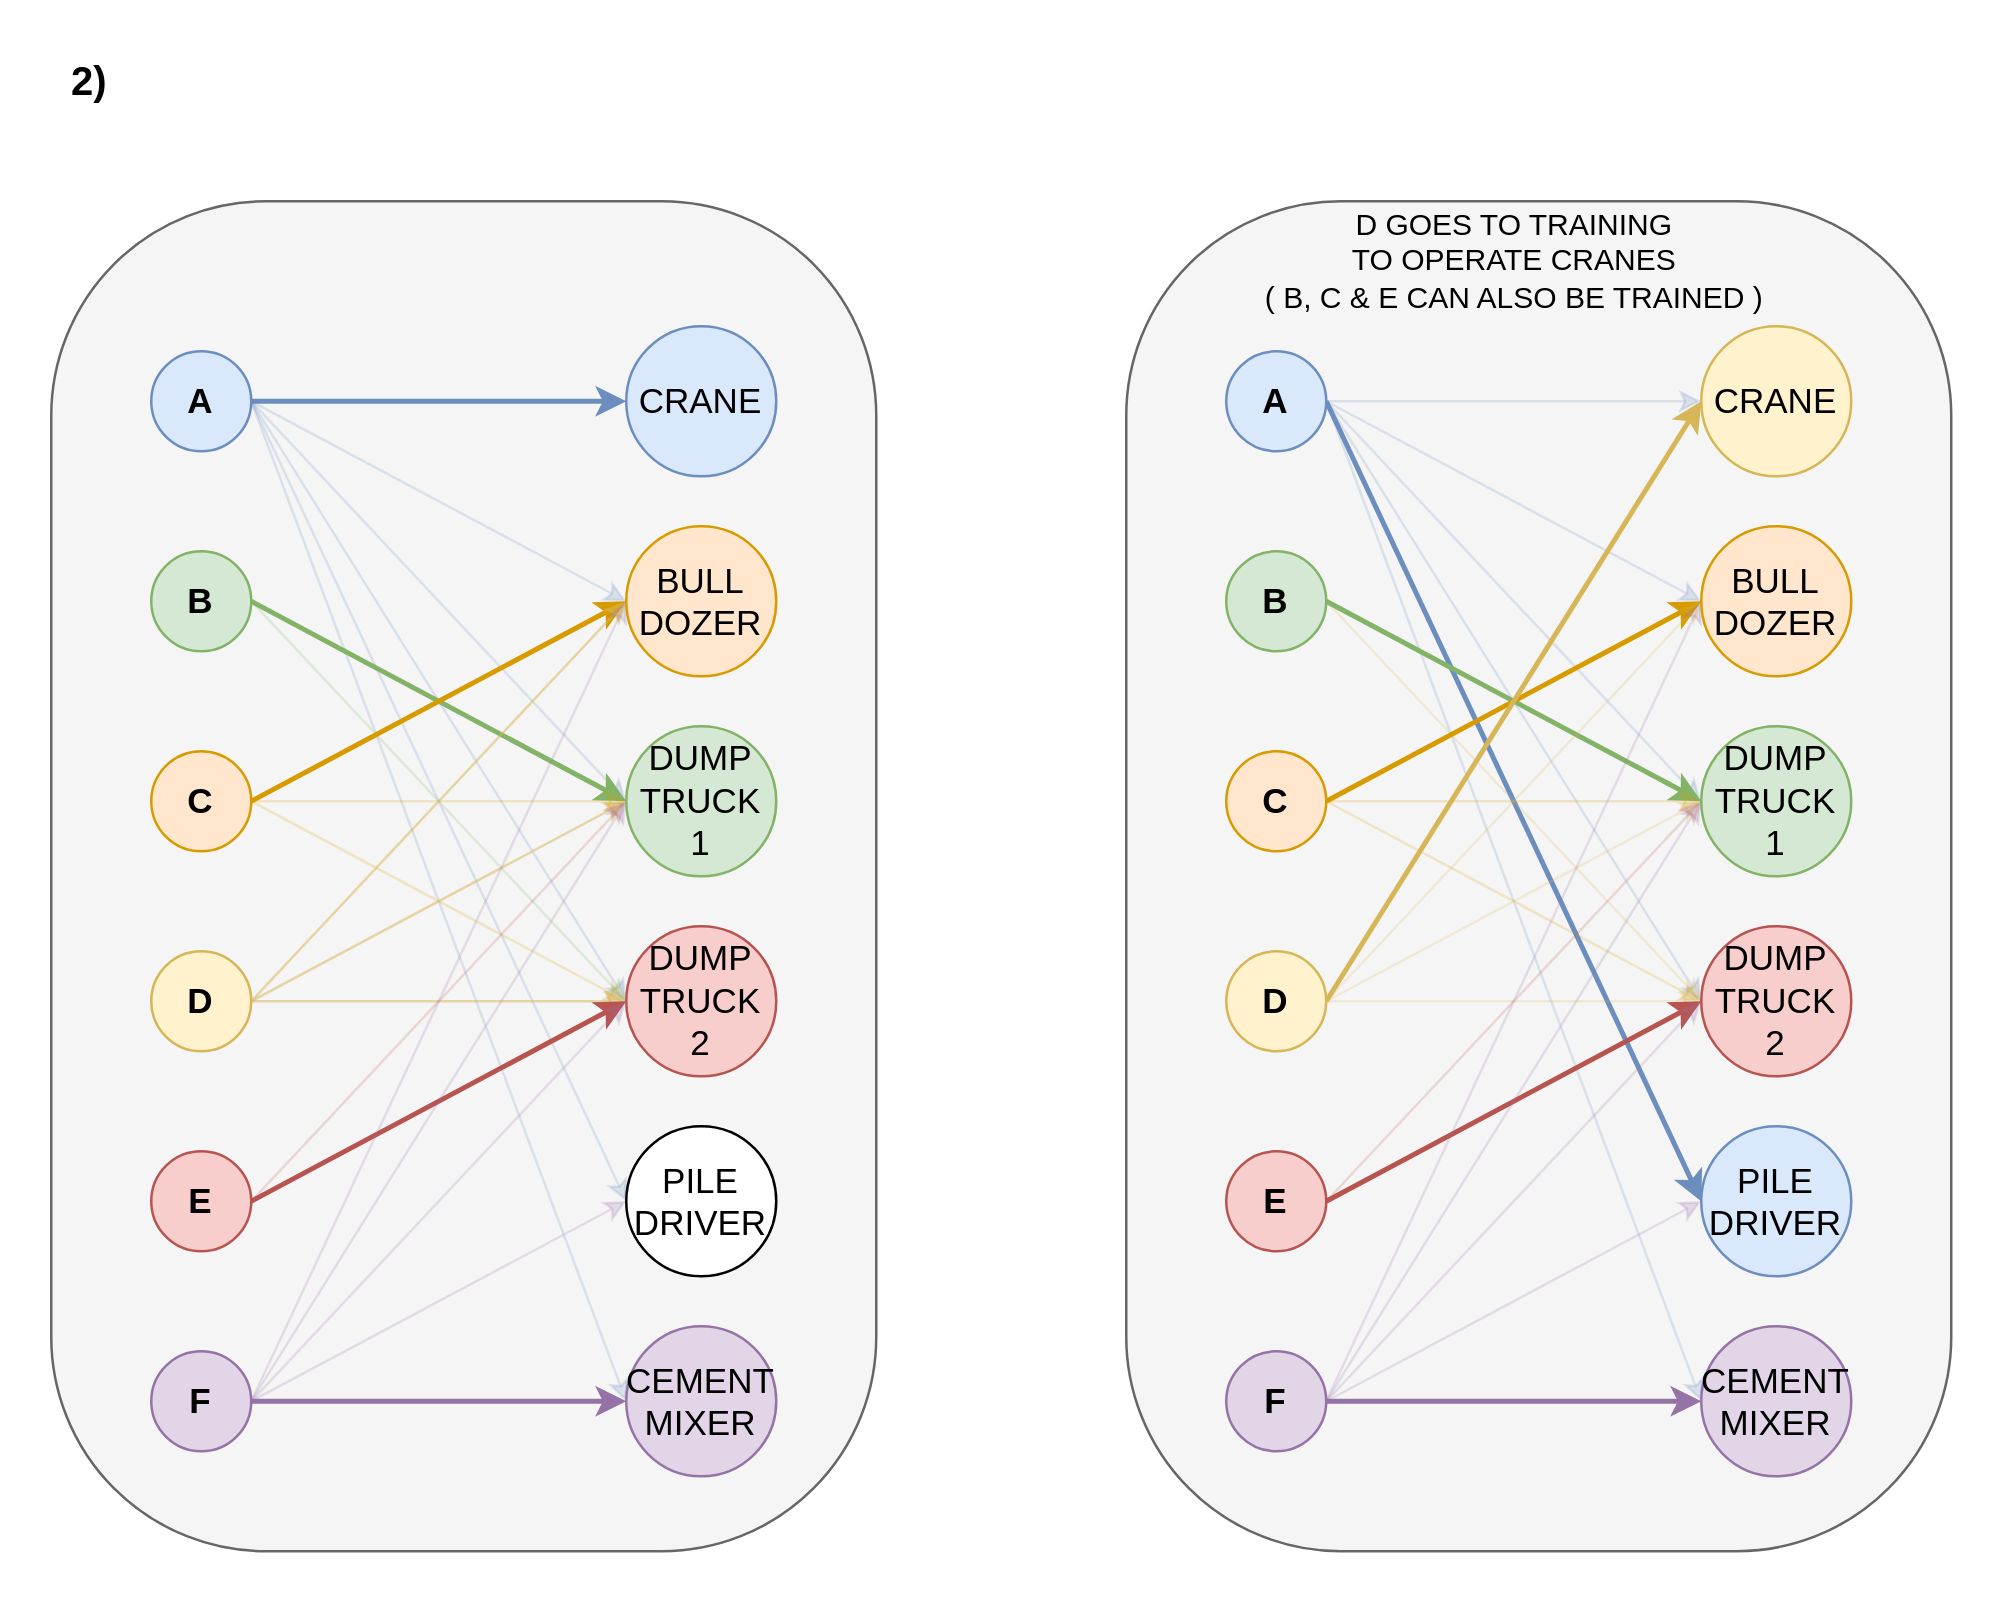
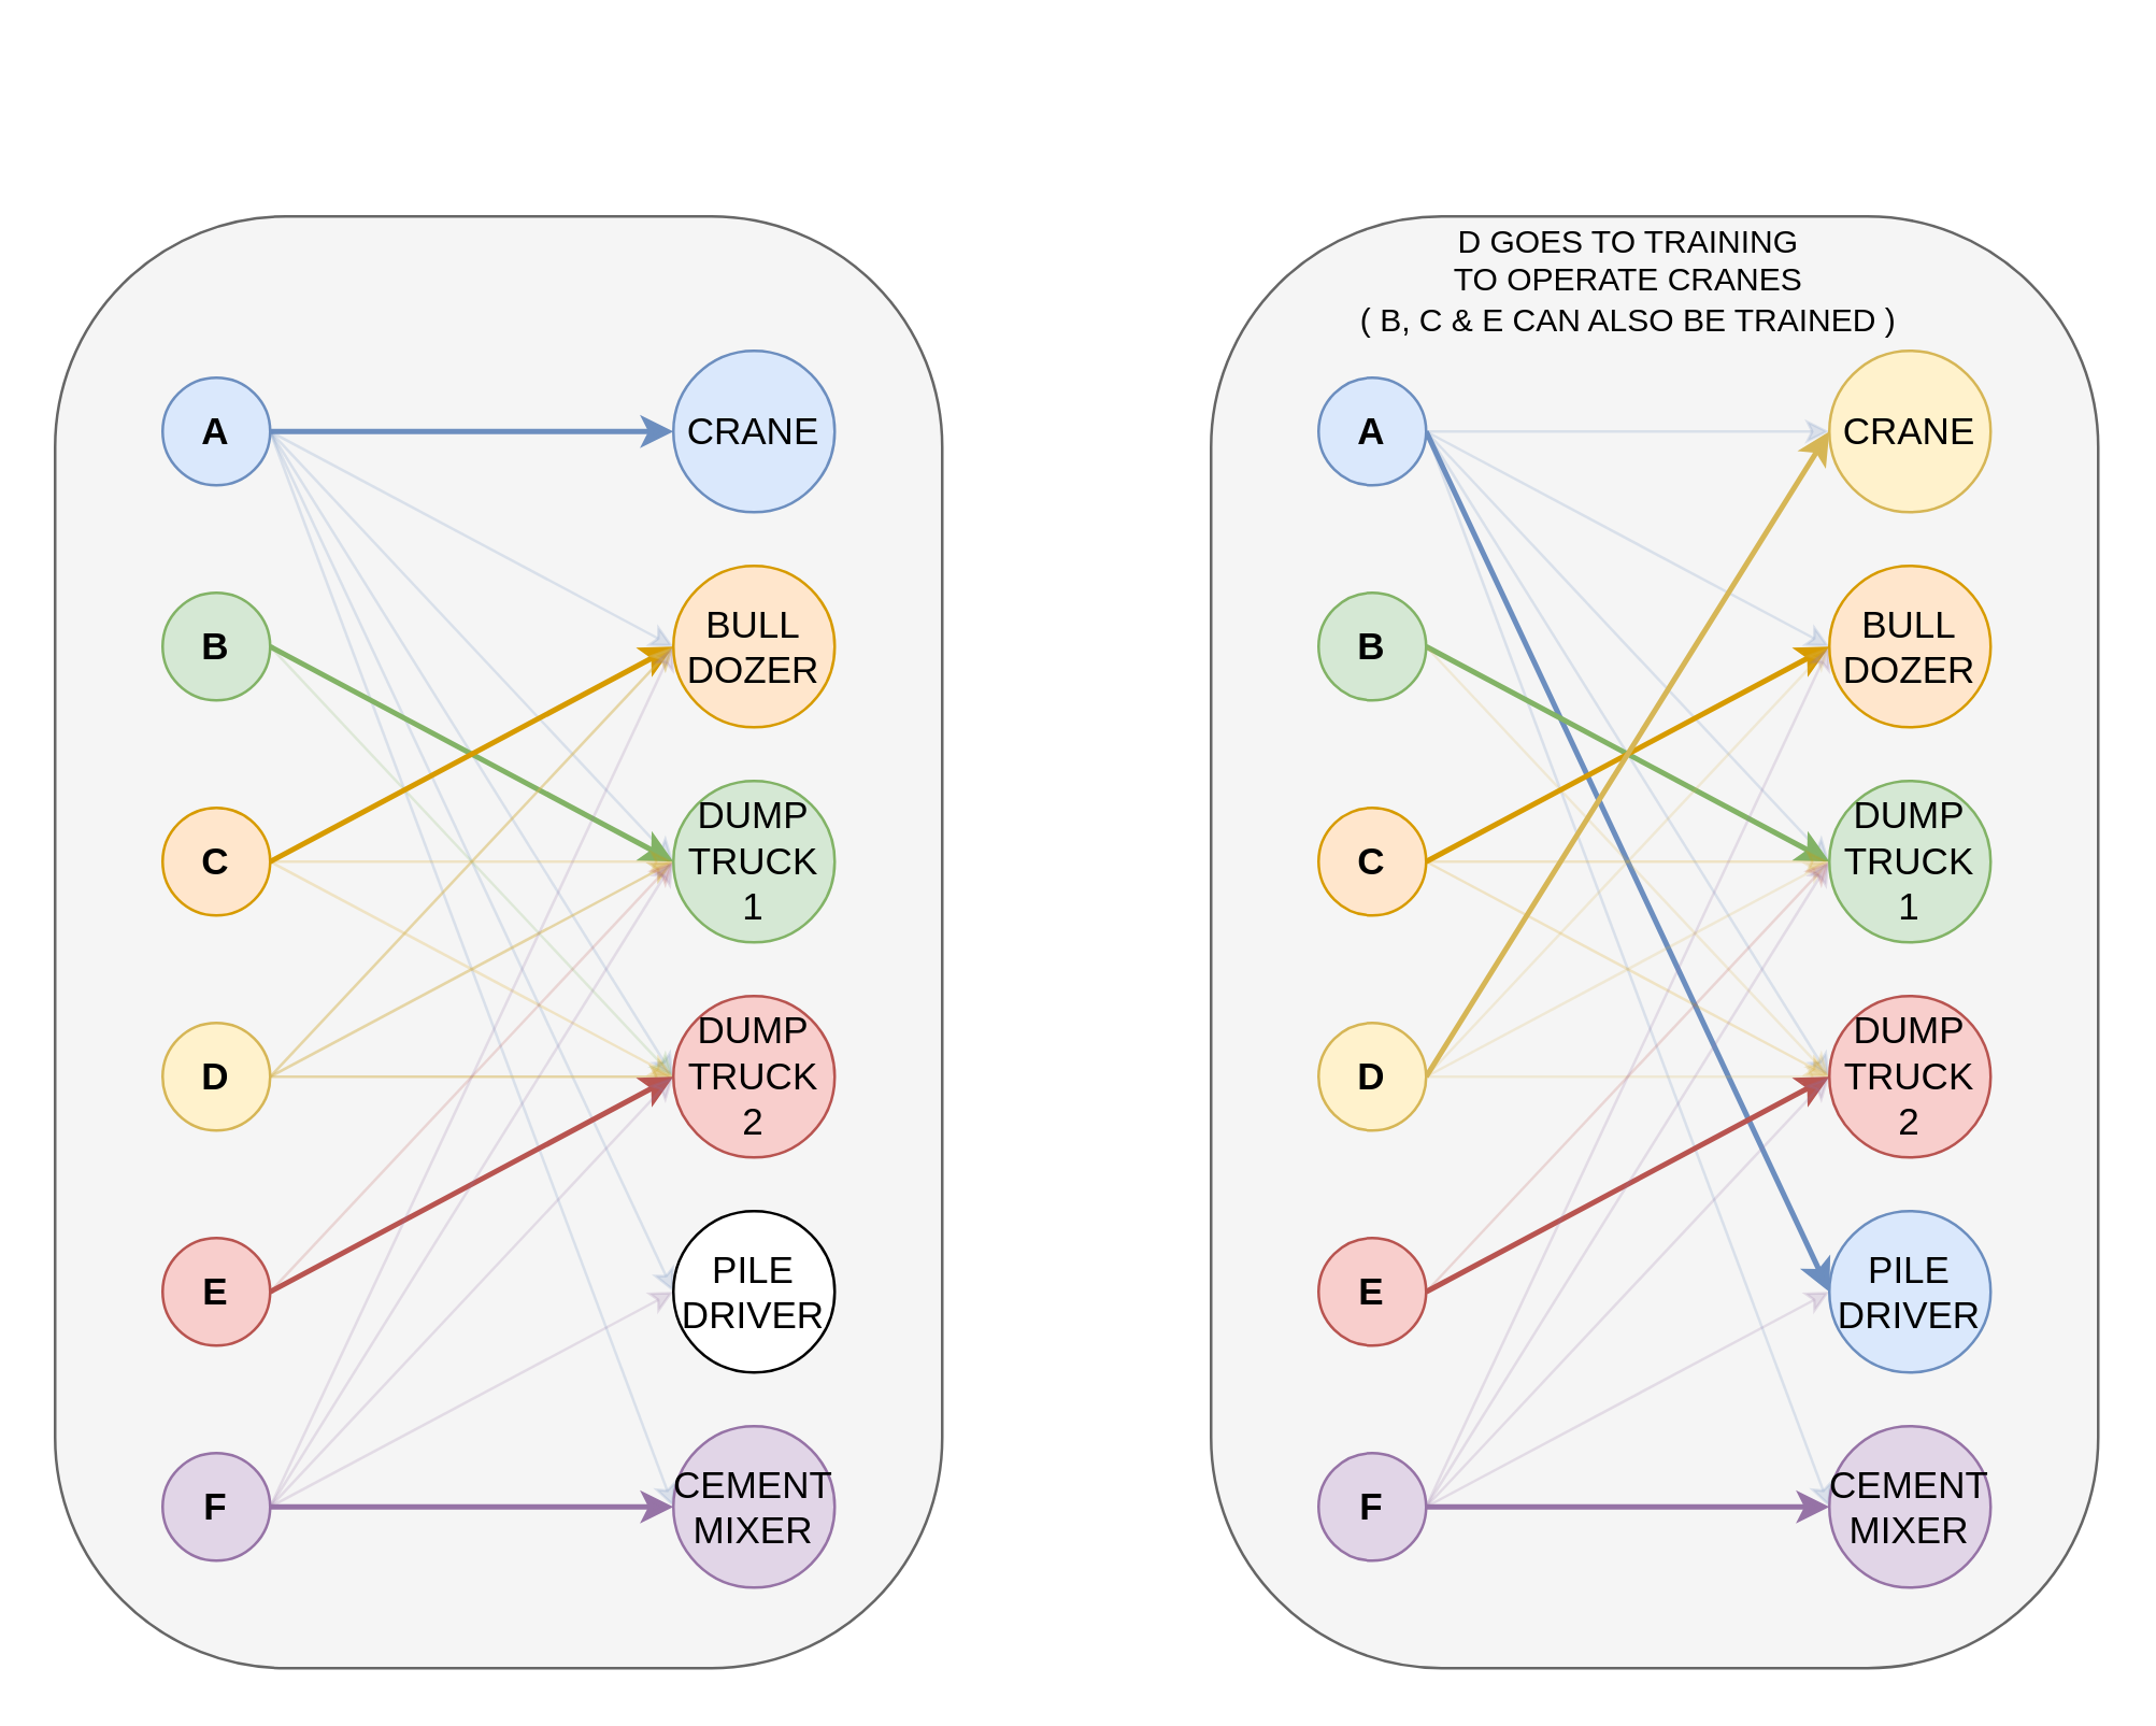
- <mxCell id="72" value="&lt;div&gt;&lt;b&gt;&lt;font style=&quot;font-size: 16px&quot;&gt;2)&lt;/font&gt;&lt;/b&gt;&lt;/div&gt;" style="text;html=1;resizable=0;points=[];autosize=1;align=center;verticalAlign=top;spacingTop=-4;" parent="1" vertex="1"><mxGeometry x="20" y="20" width="30" height="20" as="geometry" /></mxCell>
